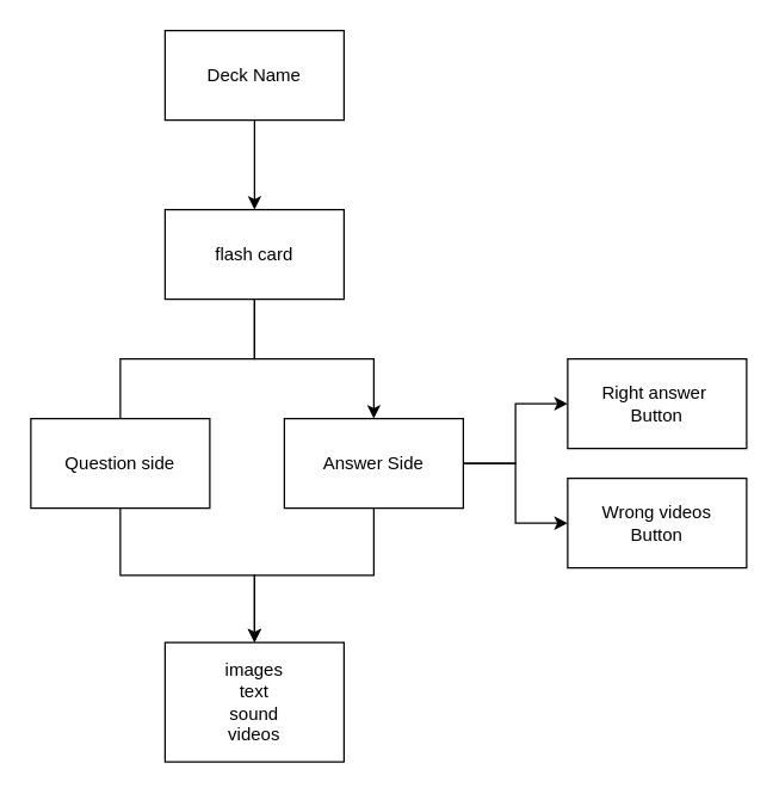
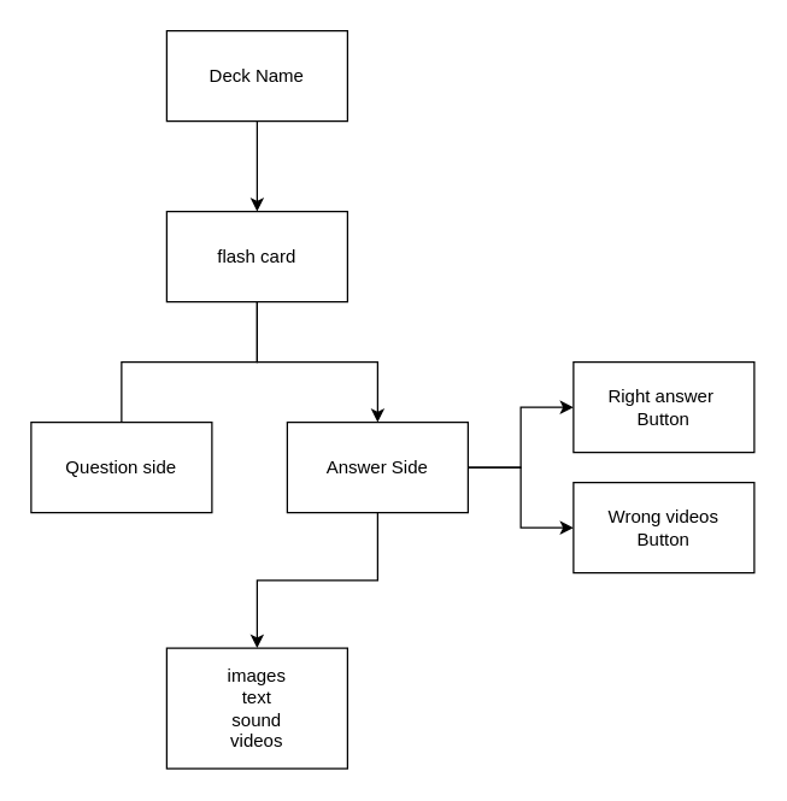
- <mxCell id="5" value="" style="edgeStyle=orthogonalEdgeStyle;rounded=0;orthogonalLoop=1;jettySize=auto;html=1;" edge="1" parent="1" source="6" target="11"><mxGeometry relative="1" as="geometry" /></mxCell>
